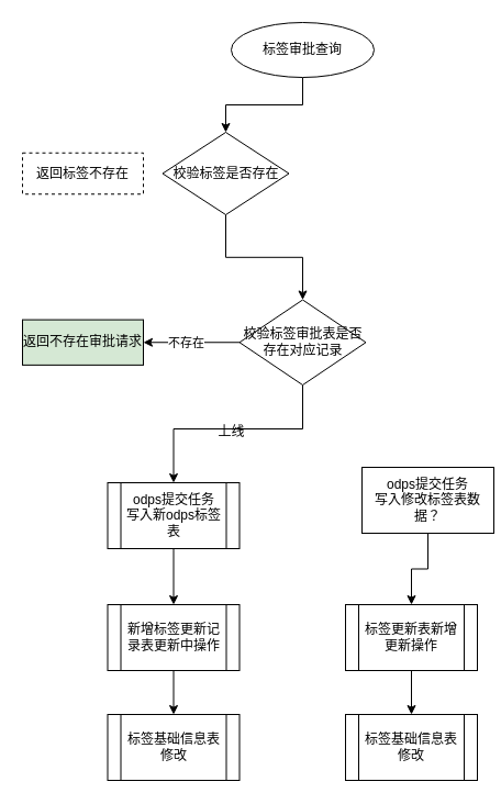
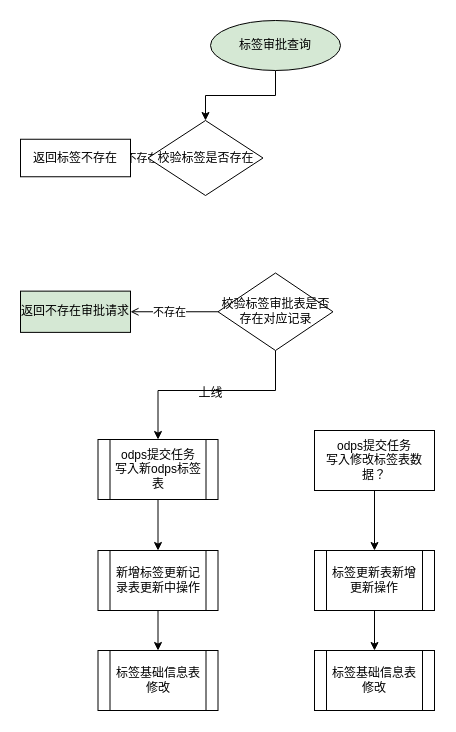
- <mxCell id="3" value="标签审批查询" style="ellipse;whiteSpace=wrap;html=1;" vertex="1" parent="1"><mxGeometry x="210" y="20" width="130" height="50" as="geometry" /></mxCell>
+ <mxCell id="3" value="标签审批查询" style="ellipse;whiteSpace=wrap;html=1;fillColor=#d5e8d4;" vertex="1" parent="1"><mxGeometry x="210" y="20" width="130" height="50" as="geometry" /></mxCell>
- <mxCell id="8" value="返回标签不存在" style="whiteSpace=wrap;html=1;dashed=1;" vertex="1" parent="1"><mxGeometry x="20" y="138.75" width="110" height="37.5" as="geometry" /></mxCell>
+ <mxCell id="8" value="返回标签不存在" style="whiteSpace=wrap;html=1;" vertex="1" parent="1"><mxGeometry x="20" y="138.75" width="110" height="37.5" as="geometry" /></mxCell>
+ <mxCell id="4" value="" style="edgeStyle=orthogonalEdgeStyle;rounded=0;orthogonalLoop=1;jettySize=auto;html=1;" edge="1" parent="1" source="7" target="8"><mxGeometry relative="1" as="geometry" /></mxCell>
+ <mxCell id="5" value="&amp;nbsp;不存在" style="edgeLabel;html=1;align=center;verticalAlign=middle;resizable=0;points=[];" vertex="1" connectable="0" parent="4"><mxGeometry x="-0.075" y="1" relative="1" as="geometry"><mxPoint x="1" y="-1" as="offset" /></mxGeometry></mxCell>
- <mxCell id="6" value="" style="edgeStyle=orthogonalEdgeStyle;rounded=0;orthogonalLoop=1;jettySize=auto;html=1;" edge="1" parent="1" source="7" target="12"><mxGeometry relative="1" as="geometry" /></mxCell>
- <mxCell id="9" value="" style="edgeStyle=orthogonalEdgeStyle;rounded=0;orthogonalLoop=1;jettySize=auto;html=1;" edge="1" parent="1" source="12" target="13"><mxGeometry relative="1" as="geometry" /></mxCell>
+ <mxCell id="9" value="" style="edgeStyle=orthogonalEdgeStyle;rounded=0;orthogonalLoop=1;jettySize=auto;html=1;endArrow=open;" edge="1" parent="1" source="12" target="13"><mxGeometry relative="1" as="geometry" /></mxCell>
- <mxCell id="15" value="odps提交任务&lt;div&gt;写入修改标签表数据？&lt;/div&gt;" style="rounded=0;whiteSpace=wrap;html=1;" vertex="1" parent="1"><mxGeometry x="329" y="425" width="120" height="60" as="geometry" /></mxCell>
+ <mxCell id="15" value="odps提交任务&lt;div&gt;写入修改标签表数据？&lt;/div&gt;" style="rounded=0;whiteSpace=wrap;html=1;" vertex="1" parent="1"><mxGeometry x="314" y="430" width="120" height="60" as="geometry" /></mxCell>
